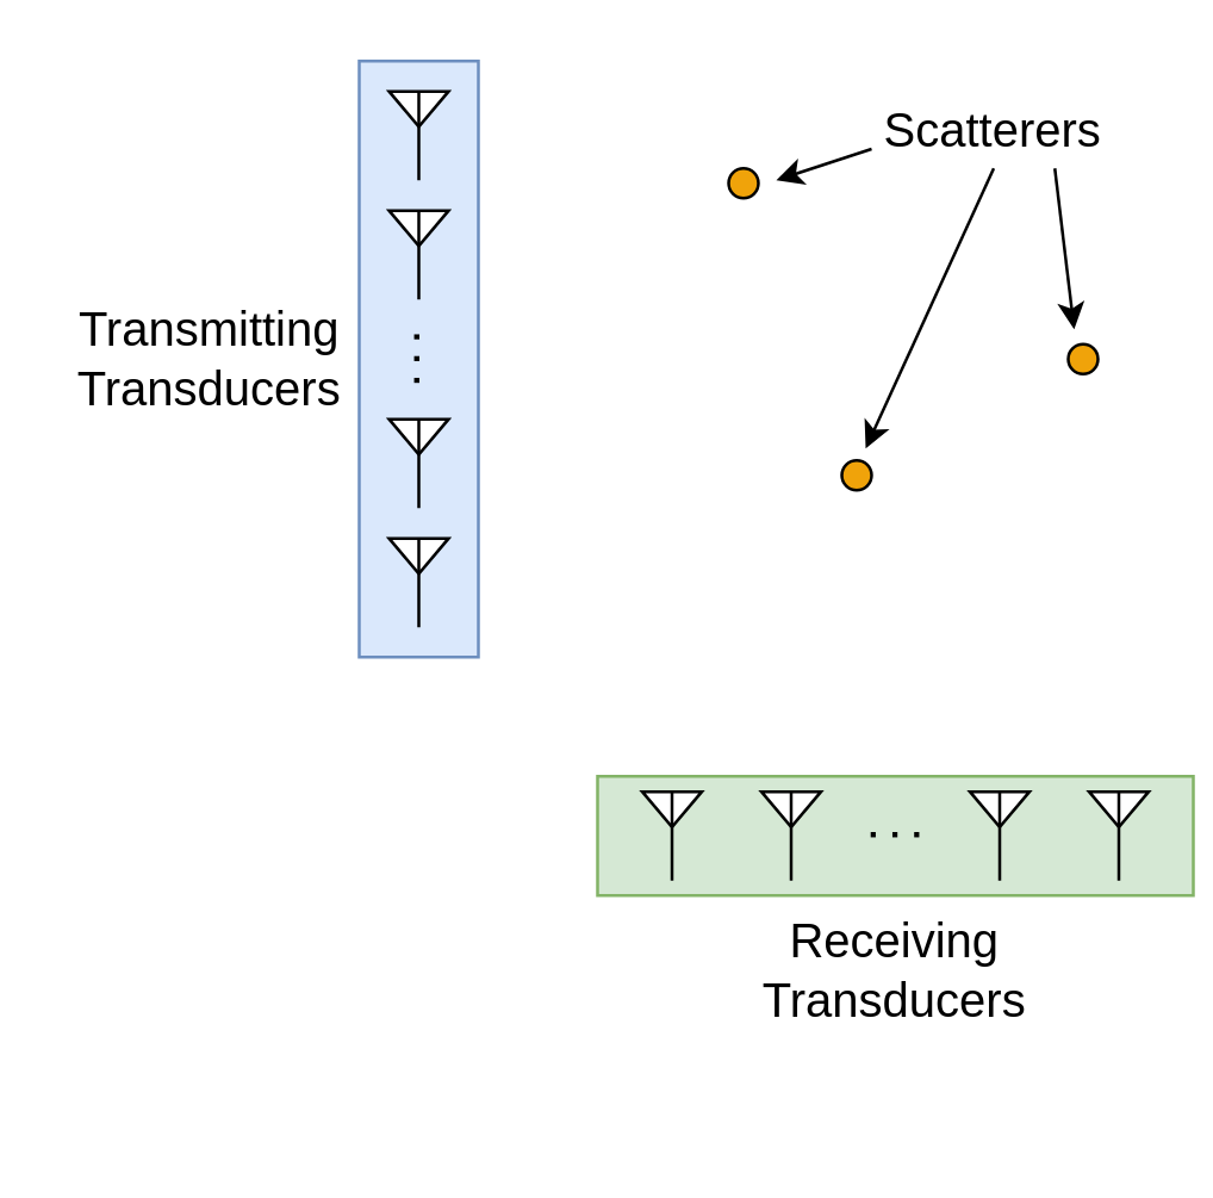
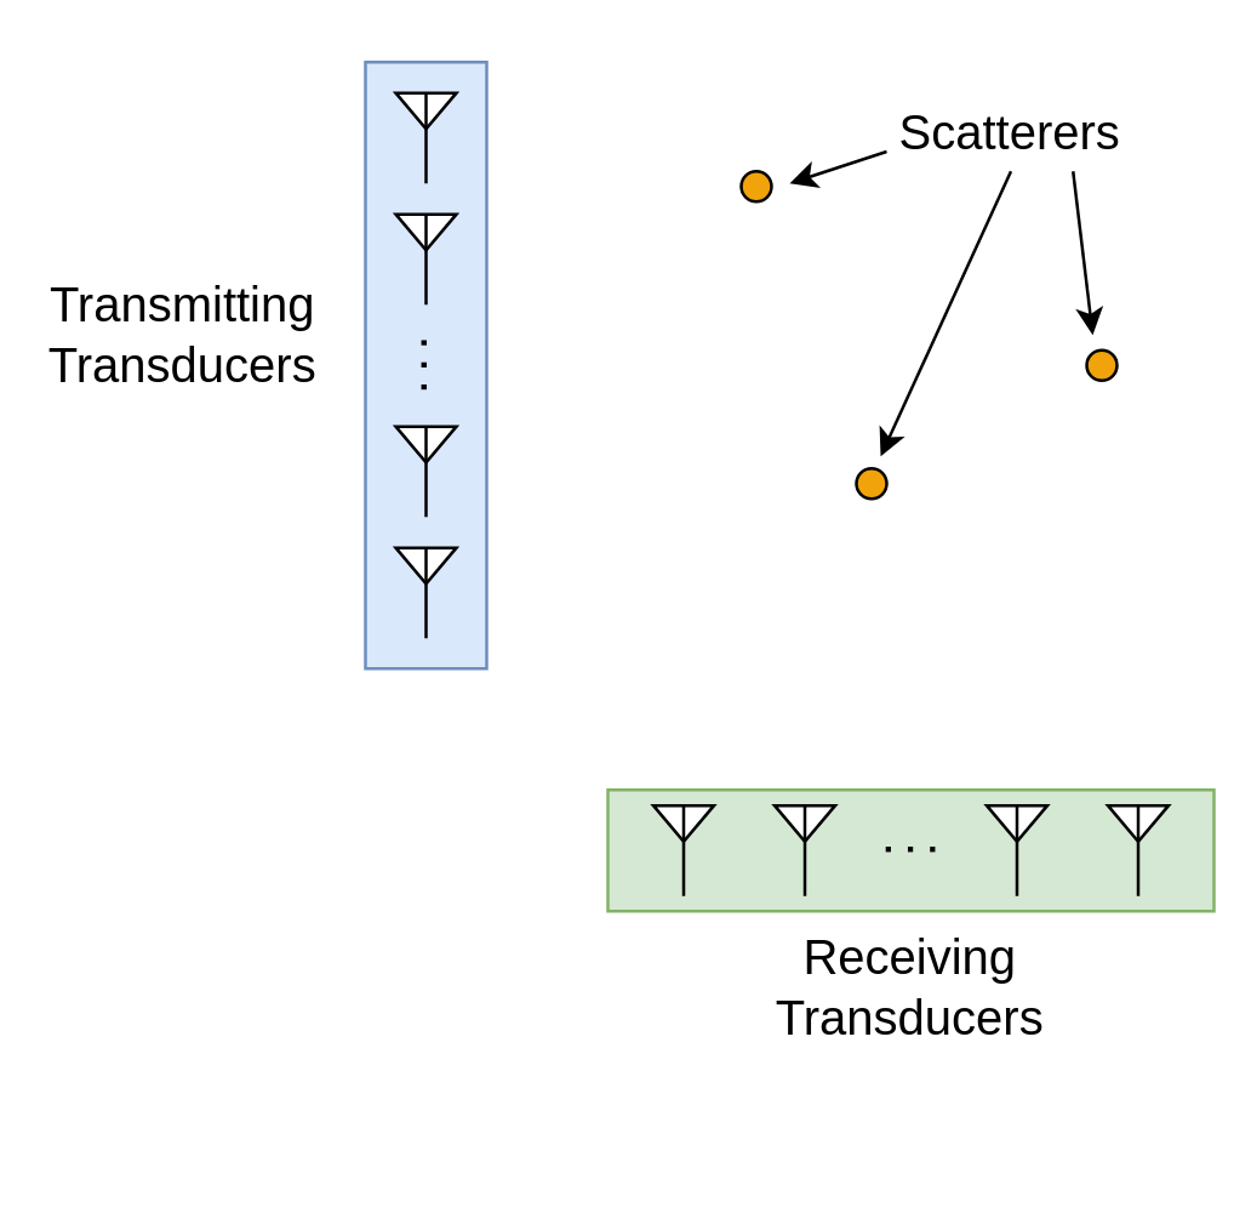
- <mxCell id="8" value="&lt;font color=&quot;#000000&quot;&gt;Transmitting&lt;br&gt;Transducers&lt;br&gt;&lt;/font&gt;" style="text;html=1;strokeColor=none;fillColor=none;align=center;verticalAlign=middle;whiteSpace=wrap;rounded=0;fontSize=16;fontColor=#ffb570;" vertex="1" parent="1"><mxGeometry x="20" y="105" width="100" height="30" as="geometry" /></mxCell>
+ <mxCell id="8" value="&lt;font color=&quot;#000000&quot;&gt;Transmitting&lt;br&gt;Transducers&lt;br&gt;&lt;/font&gt;" style="text;html=1;strokeColor=none;fillColor=none;align=center;verticalAlign=middle;whiteSpace=wrap;rounded=0;fontSize=16;fontColor=#ffb570;" vertex="1" parent="1"><mxGeometry x="10" y="95" width="100" height="30" as="geometry" /></mxCell>
